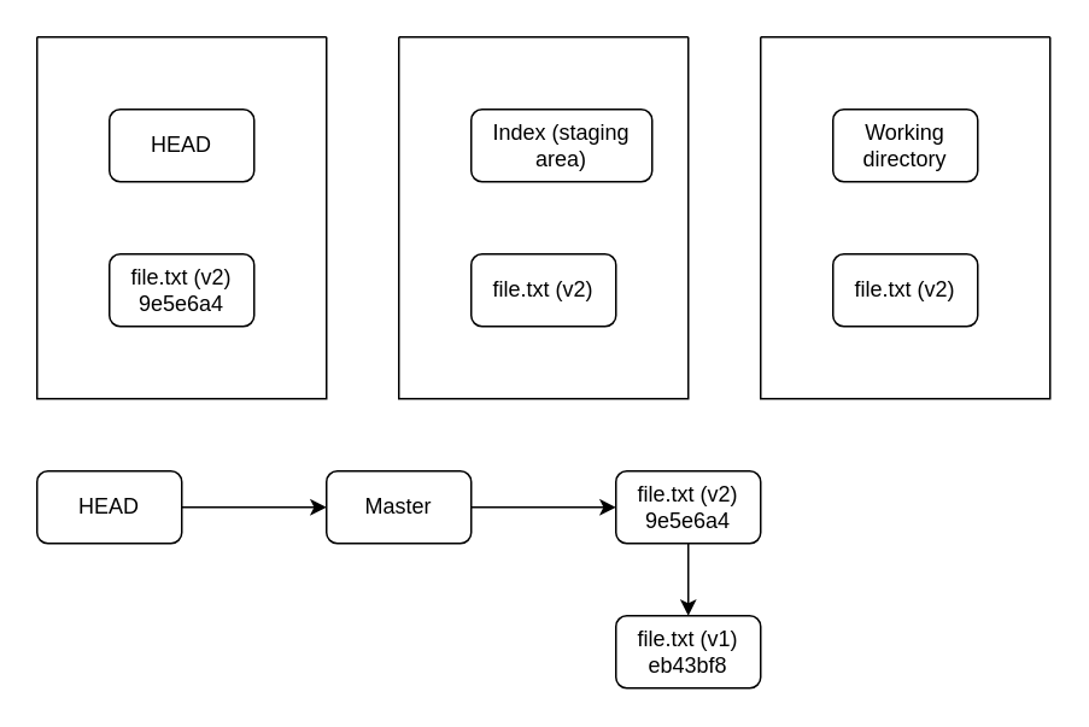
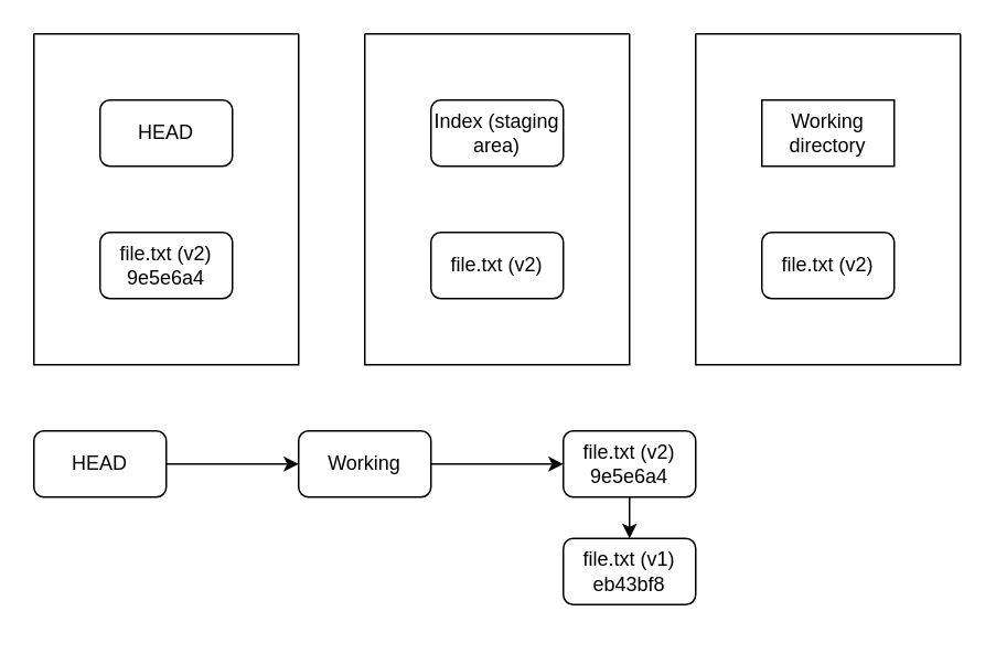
- <mxCell id="6" value="Index (staging area)" style="rounded=1;whiteSpace=wrap;html=1;" parent="5" vertex="1"><mxGeometry x="40" y="40" width="100" height="40" as="geometry" /></mxCell>
+ <mxCell id="6" value="Index (staging area)" style="rounded=1;whiteSpace=wrap;html=1;" parent="5" vertex="1"><mxGeometry x="40" y="40" width="80" height="40" as="geometry" /></mxCell>
- <mxCell id="9" value="Working directory" style="rounded=1;whiteSpace=wrap;html=1;" parent="8" vertex="1"><mxGeometry x="40" y="40" width="80" height="40" as="geometry" /></mxCell>
+ <mxCell id="9" value="Working directory" style="whiteSpace=wrap;html=1;rounded=0;" parent="8" vertex="1"><mxGeometry x="40" y="40" width="80" height="40" as="geometry" /></mxCell>
- <mxCell id="14" value="Master" style="rounded=1;whiteSpace=wrap;html=1;" parent="1" vertex="1"><mxGeometry x="180" y="260" width="80" height="40" as="geometry" /></mxCell>
+ <mxCell id="14" value="Working" style="rounded=1;whiteSpace=wrap;html=1;" parent="1" vertex="1"><mxGeometry x="180" y="260" width="80" height="40" as="geometry" /></mxCell>
- <mxCell id="17" value="file.txt (v1)&lt;div&gt;eb43bf8&lt;/div&gt;" style="rounded=1;whiteSpace=wrap;html=1;" vertex="1" parent="1"><mxGeometry x="340" y="340" width="80" height="40" as="geometry" /></mxCell>
+ <mxCell id="17" value="file.txt (v1)&lt;div&gt;eb43bf8&lt;/div&gt;" style="rounded=1;whiteSpace=wrap;html=1;" vertex="1" parent="1"><mxGeometry x="340" y="325" width="80" height="40" as="geometry" /></mxCell>
